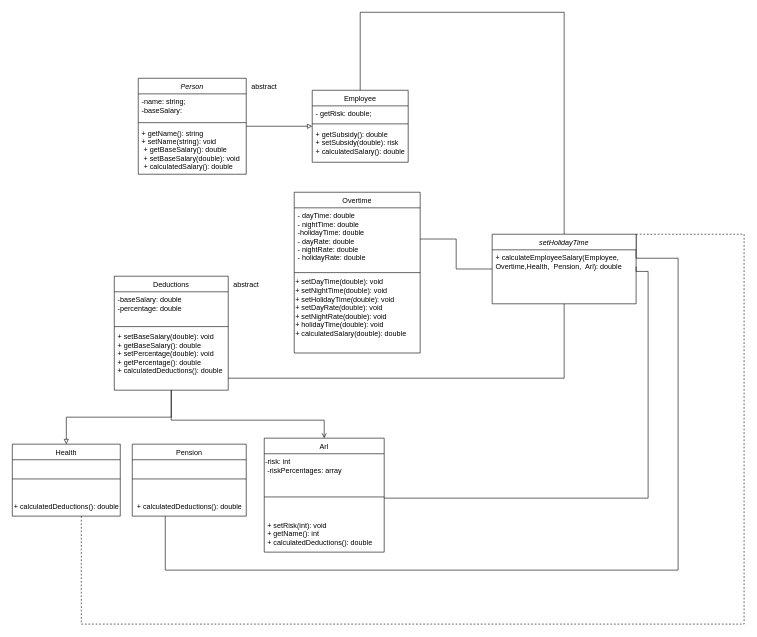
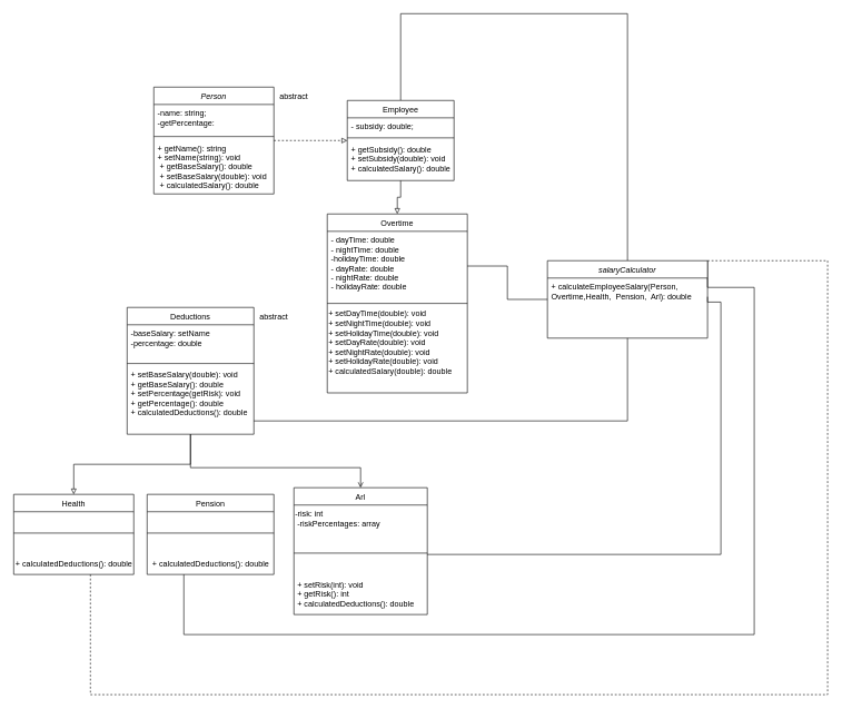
- <mxCell id="4" value="-name: string;&#10;-baseSalary: " style="text;align=left;verticalAlign=top;spacingLeft=4;spacingRight=4;overflow=hidden;rotatable=0;points=[[0,0.5],[1,0.5]];portConstraint=eastwest;" vertex="1" parent="3"><mxGeometry y="26" width="180" height="44" as="geometry" /></mxCell>
+ <mxCell id="4" value="-name: string;&#10;-getPercentage: " style="text;align=left;verticalAlign=top;spacingLeft=4;spacingRight=4;overflow=hidden;rotatable=0;points=[[0,0.5],[1,0.5]];portConstraint=eastwest;" vertex="1" parent="3"><mxGeometry y="26" width="180" height="44" as="geometry" /></mxCell>
- <mxCell id="20" value="- getRisk: double;" style="text;align=left;verticalAlign=top;spacingLeft=4;spacingRight=4;overflow=hidden;rotatable=0;points=[[0,0.5],[1,0.5]];portConstraint=eastwest;" vertex="1" parent="19"><mxGeometry y="26" width="160" height="26" as="geometry" /></mxCell>
+ <mxCell id="20" value="- subsidy: double;" style="text;align=left;verticalAlign=top;spacingLeft=4;spacingRight=4;overflow=hidden;rotatable=0;points=[[0,0.5],[1,0.5]];portConstraint=eastwest;" vertex="1" parent="19"><mxGeometry y="26" width="160" height="26" as="geometry" /></mxCell>
- <mxCell id="2" style="edgeStyle=orthogonalEdgeStyle;rounded=0;orthogonalLoop=1;jettySize=auto;html=1;endArrow=block;endFill=0;" edge="1" parent="1" source="3" target="19"><mxGeometry relative="1" as="geometry" /></mxCell>
+ <mxCell id="2" style="edgeStyle=orthogonalEdgeStyle;rounded=0;orthogonalLoop=1;jettySize=auto;html=1;endArrow=block;endFill=0;dashed=1;" edge="1" parent="1" source="3" target="19"><mxGeometry relative="1" as="geometry" /></mxCell>
- <mxCell id="22" value="+ getSubsidy(): double&#10;+ setSubsidy(double): risk&#10;+ calculatedSalary(): double" style="text;align=left;verticalAlign=top;spacingLeft=4;spacingRight=4;overflow=hidden;rotatable=0;points=[[0,0.5],[1,0.5]];portConstraint=eastwest;" vertex="1" parent="19"><mxGeometry y="60" width="160" height="60" as="geometry" /></mxCell>
+ <mxCell id="22" value="+ getSubsidy(): double&#10;+ setSubsidy(double): void&#10;+ calculatedSalary(): double" style="text;align=left;verticalAlign=top;spacingLeft=4;spacingRight=4;overflow=hidden;rotatable=0;points=[[0,0.5],[1,0.5]];portConstraint=eastwest;" vertex="1" parent="19"><mxGeometry y="60" width="160" height="60" as="geometry" /></mxCell>
+ <mxCell id="17" style="edgeStyle=orthogonalEdgeStyle;rounded=0;orthogonalLoop=1;jettySize=auto;html=1;endArrow=block;endFill=0;" edge="1" parent="1" source="19" target="13"><mxGeometry relative="1" as="geometry" /></mxCell>
- <mxCell id="36" value="setHolidayTime" style="swimlane;fontStyle=2;align=center;verticalAlign=top;childLayout=stackLayout;horizontal=1;startSize=26;horizontalStack=0;resizeParent=1;resizeLast=0;collapsible=1;marginBottom=0;rounded=0;shadow=0;strokeWidth=1;" vertex="1" parent="1"><mxGeometry x="820" y="390" width="240" height="116" as="geometry"><mxRectangle x="230" y="140" width="160" height="26" as="alternateBounds" /></mxGeometry></mxCell>
+ <mxCell id="36" value="salaryCalculator" style="swimlane;fontStyle=2;align=center;verticalAlign=top;childLayout=stackLayout;horizontal=1;startSize=26;horizontalStack=0;resizeParent=1;resizeLast=0;collapsible=1;marginBottom=0;rounded=0;shadow=0;strokeWidth=1;" vertex="1" parent="1"><mxGeometry x="820" y="390" width="240" height="116" as="geometry"><mxRectangle x="230" y="140" width="160" height="26" as="alternateBounds" /></mxGeometry></mxCell>
- <mxCell id="37" value="+ calculateEmployeeSalary(Employee,&#10;Overtime,Health,  Pension,  Arl): double" style="text;align=left;verticalAlign=top;spacingLeft=4;spacingRight=4;overflow=hidden;rotatable=0;points=[[0,0.5],[1,0.5]];portConstraint=eastwest;" vertex="1" parent="36"><mxGeometry y="26" width="240" height="56" as="geometry" /></mxCell>
+ <mxCell id="37" value="+ calculateEmployeeSalary(Person,&#10;Overtime,Health,  Pension,  Arl): double" style="text;align=left;verticalAlign=top;spacingLeft=4;spacingRight=4;overflow=hidden;rotatable=0;points=[[0,0.5],[1,0.5]];portConstraint=eastwest;" vertex="1" parent="36"><mxGeometry y="26" width="240" height="56" as="geometry" /></mxCell>
- <mxCell id="10" value="-baseSalary: double&#10;-percentage: double" style="text;align=left;verticalAlign=top;spacingLeft=4;spacingRight=4;overflow=hidden;rotatable=0;points=[[0,0.5],[1,0.5]];portConstraint=eastwest;" vertex="1" parent="9"><mxGeometry y="26" width="190" height="54" as="geometry" /></mxCell>
+ <mxCell id="10" value="-baseSalary: setName&#10;-percentage: double" style="text;align=left;verticalAlign=top;spacingLeft=4;spacingRight=4;overflow=hidden;rotatable=0;points=[[0,0.5],[1,0.5]];portConstraint=eastwest;" vertex="1" parent="9"><mxGeometry y="26" width="190" height="54" as="geometry" /></mxCell>
- <mxCell id="16" value="&lt;div&gt;&lt;span style=&quot;background-color: transparent; color: light-dark(rgb(0, 0, 0), rgb(255, 255, 255));&quot;&gt;+ setDayTime(double): void&lt;/span&gt;&lt;/div&gt;&lt;div&gt;+ setNightTime(double): void&lt;/div&gt;&lt;div&gt;+ setHolidayTime(double): void&lt;/div&gt;&lt;div&gt;+ setDayRate(double): void&lt;/div&gt;&lt;div&gt;+ setNightRate(double): void&lt;/div&gt;&lt;div&gt;+ holidayTime(double): void&lt;/div&gt;&lt;div&gt;+ calculatedSalary(double): double&lt;/div&gt;" style="text;html=1;align=left;verticalAlign=middle;resizable=0;points=[];autosize=1;strokeColor=none;fillColor=none;" vertex="1" parent="13"><mxGeometry y="138" width="210" height="110" as="geometry" /></mxCell>
+ <mxCell id="16" value="&lt;div&gt;&lt;span style=&quot;background-color: transparent; color: light-dark(rgb(0, 0, 0), rgb(255, 255, 255));&quot;&gt;+ setDayTime(double): void&lt;/span&gt;&lt;/div&gt;&lt;div&gt;+ setNightTime(double): void&lt;/div&gt;&lt;div&gt;+ setHolidayTime(double): void&lt;/div&gt;&lt;div&gt;+ setDayRate(double): void&lt;/div&gt;&lt;div&gt;+ setNightRate(double): void&lt;/div&gt;&lt;div&gt;+ setHolidayRate(double): void&lt;/div&gt;&lt;div&gt;+ calculatedSalary(double): double&lt;/div&gt;" style="text;html=1;align=left;verticalAlign=middle;resizable=0;points=[];autosize=1;strokeColor=none;fillColor=none;" vertex="1" parent="13"><mxGeometry y="138" width="210" height="110" as="geometry" /></mxCell>
- <mxCell id="12" value="+ setBaseSalary(double): void&#10;+ getBaseSalary(): double&#10;+ setPercentage(double): void&#10;+ getPercentage(): double&#10;+ calculatedDeductions(): double" style="text;align=left;verticalAlign=top;spacingLeft=4;spacingRight=4;overflow=hidden;rotatable=0;points=[[0,0.5],[1,0.5]];portConstraint=eastwest;fontStyle=0" vertex="1" parent="9"><mxGeometry y="88" width="190" height="102" as="geometry" /></mxCell>
+ <mxCell id="12" value="+ setBaseSalary(double): void&#10;+ getBaseSalary(): double&#10;+ setPercentage(getRisk): void&#10;+ getPercentage(): double&#10;+ calculatedDeductions(): double" style="text;align=left;verticalAlign=top;spacingLeft=4;spacingRight=4;overflow=hidden;rotatable=0;points=[[0,0.5],[1,0.5]];portConstraint=eastwest;fontStyle=0" vertex="1" parent="9"><mxGeometry y="88" width="190" height="102" as="geometry" /></mxCell>
- <mxCell id="35" value="&lt;div&gt;&lt;span&gt;&amp;nbsp;+ setRisk(int): void&lt;/span&gt;&lt;/div&gt;&lt;div&gt;&lt;span&gt;&amp;nbsp;+ getName(): int&lt;/span&gt;&lt;/div&gt;&lt;div&gt;&lt;span&gt;&amp;nbsp;+ calculatedDeductions(): double&lt;/span&gt;&lt;/div&gt;" style="text;html=1;align=left;verticalAlign=middle;resizable=0;points=[];autosize=1;strokeColor=none;fillColor=none;fontStyle=0" vertex="1" parent="32"><mxGeometry y="130" width="200" height="60" as="geometry" /></mxCell>
+ <mxCell id="35" value="&lt;div&gt;&lt;span&gt;&amp;nbsp;+ setRisk(int): void&lt;/span&gt;&lt;/div&gt;&lt;div&gt;&lt;span&gt;&amp;nbsp;+ getRisk(): int&lt;/span&gt;&lt;/div&gt;&lt;div&gt;&lt;span&gt;&amp;nbsp;+ calculatedDeductions(): double&lt;/span&gt;&lt;/div&gt;" style="text;html=1;align=left;verticalAlign=middle;resizable=0;points=[];autosize=1;strokeColor=none;fillColor=none;fontStyle=0" vertex="1" parent="32"><mxGeometry y="130" width="200" height="60" as="geometry" /></mxCell>
